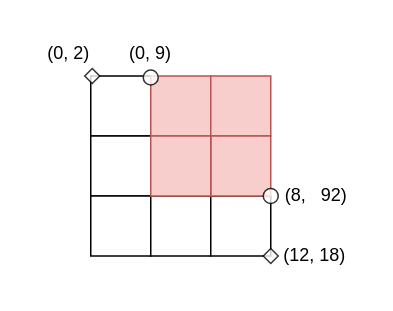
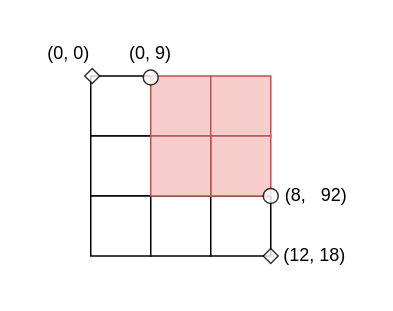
- <mxCell id="15" value="(0, 2)" style="text;html=1;align=center;verticalAlign=middle;resizable=0;points=[];autosize=1;strokeColor=none;fillColor=none;" parent="1" vertex="1"><mxGeometry x="20" y="20" width="50" height="30" as="geometry" /></mxCell>
+ <mxCell id="15" value="(0, 0)" style="text;html=1;align=center;verticalAlign=middle;resizable=0;points=[];autosize=1;strokeColor=none;fillColor=none;" parent="1" vertex="1"><mxGeometry x="20" y="20" width="50" height="30" as="geometry" /></mxCell>
